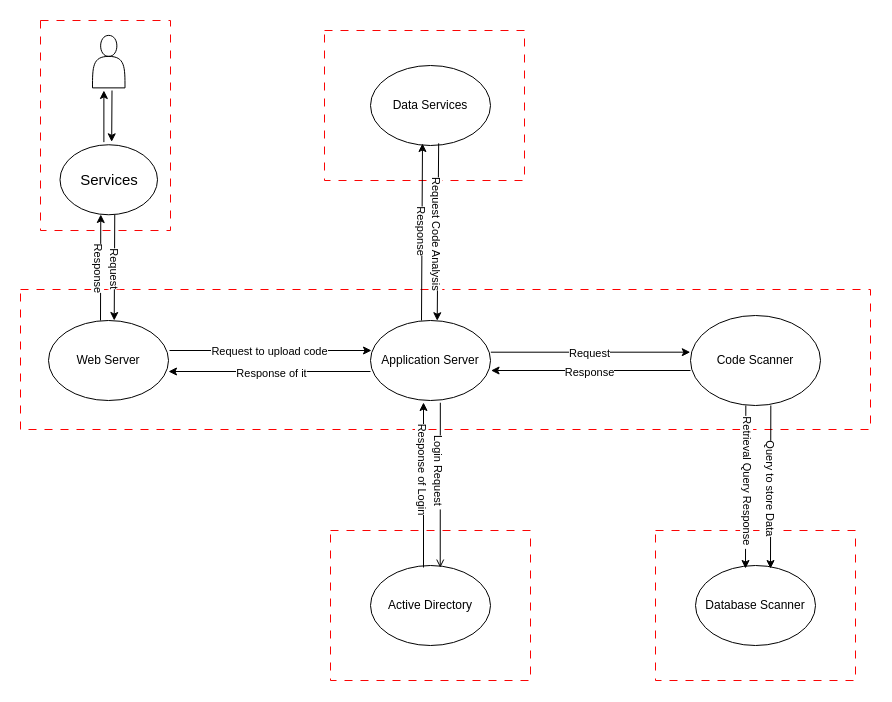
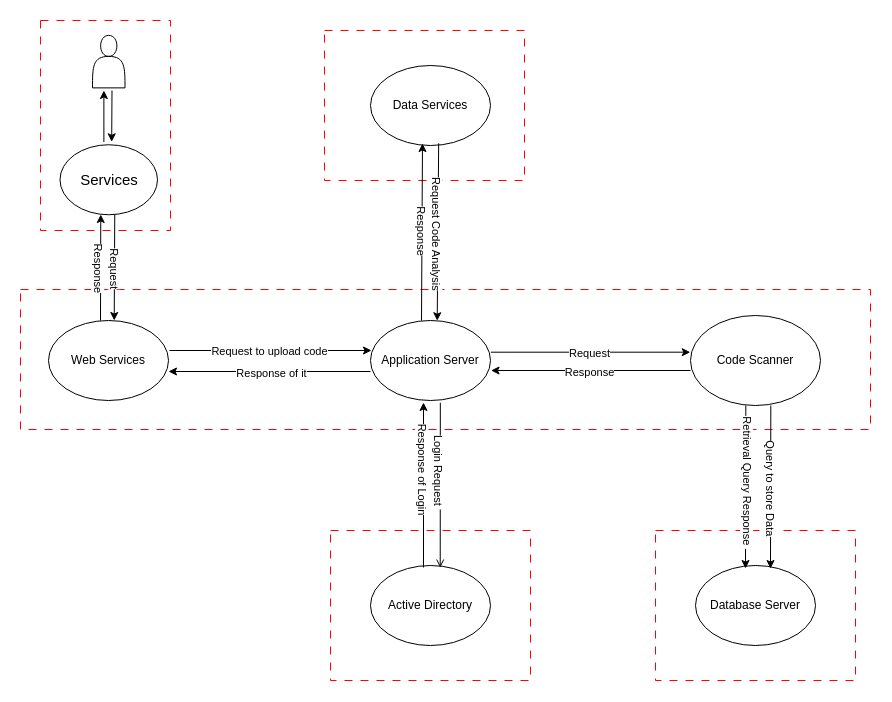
- <mxCell id="9" value="Web Server" style="ellipse;whiteSpace=wrap;html=1;" vertex="1" parent="1"><mxGeometry x="48" y="320" width="120" height="80" as="geometry" /></mxCell>
+ <mxCell id="9" value="Web Services" style="ellipse;whiteSpace=wrap;html=1;" vertex="1" parent="1"><mxGeometry x="48" y="320" width="120" height="80" as="geometry" /></mxCell>
- <mxCell id="37" value="Database Scanner" style="ellipse;whiteSpace=wrap;html=1;" vertex="1" parent="1"><mxGeometry x="695" y="565" width="120" height="80" as="geometry" /></mxCell>
+ <mxCell id="37" value="Database Server" style="ellipse;whiteSpace=wrap;html=1;" vertex="1" parent="1"><mxGeometry x="695" y="565" width="120" height="80" as="geometry" /></mxCell>
